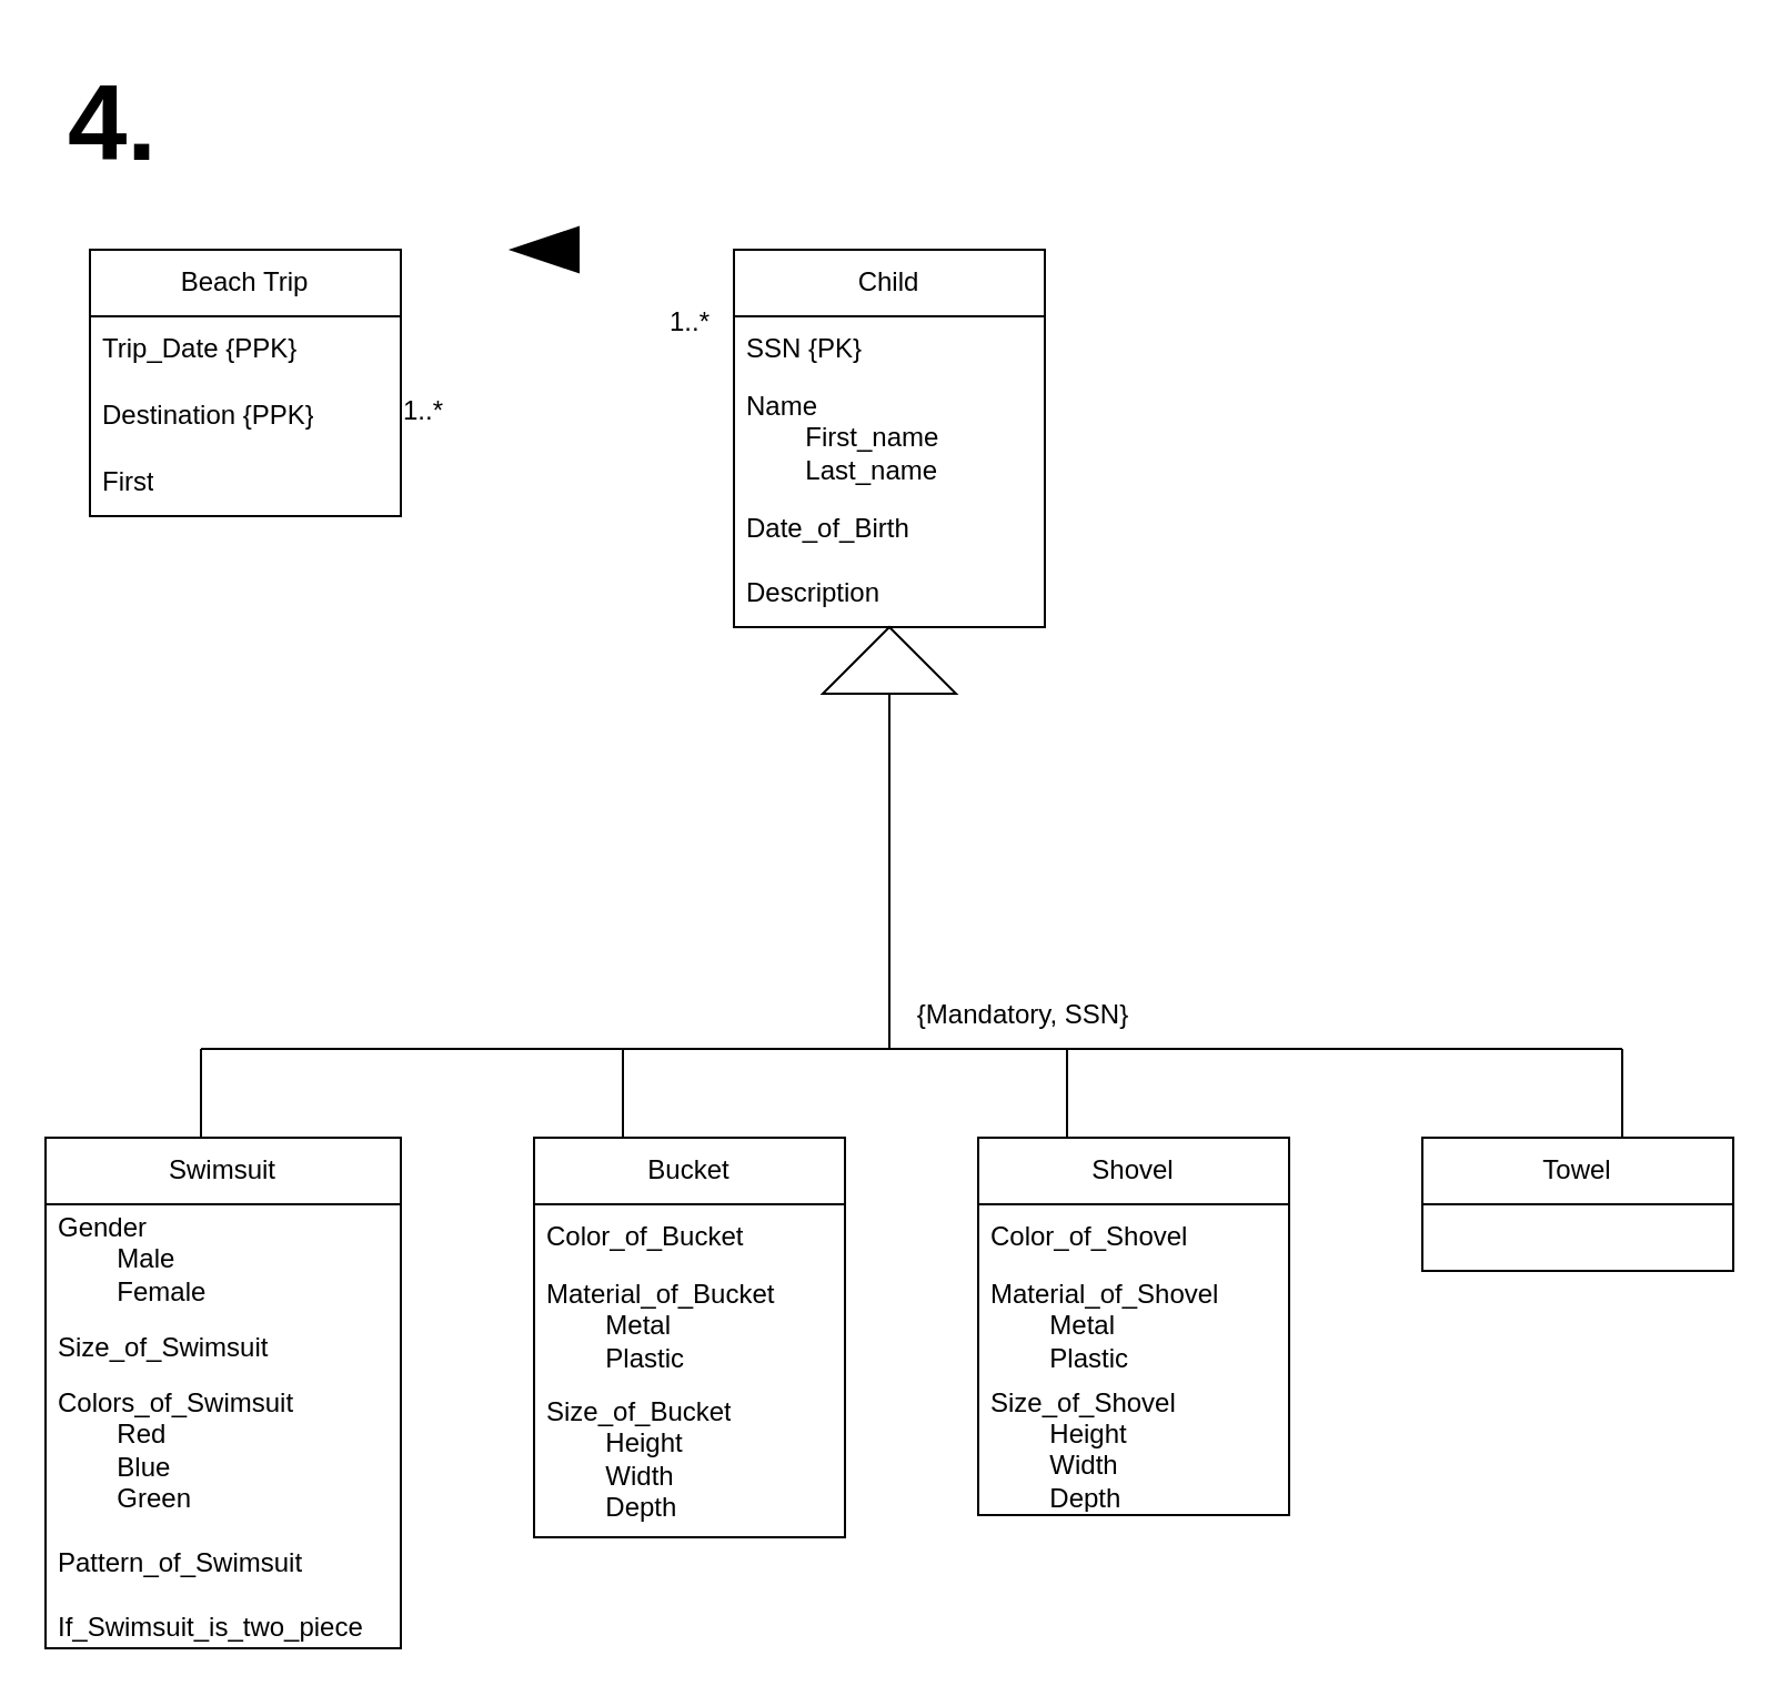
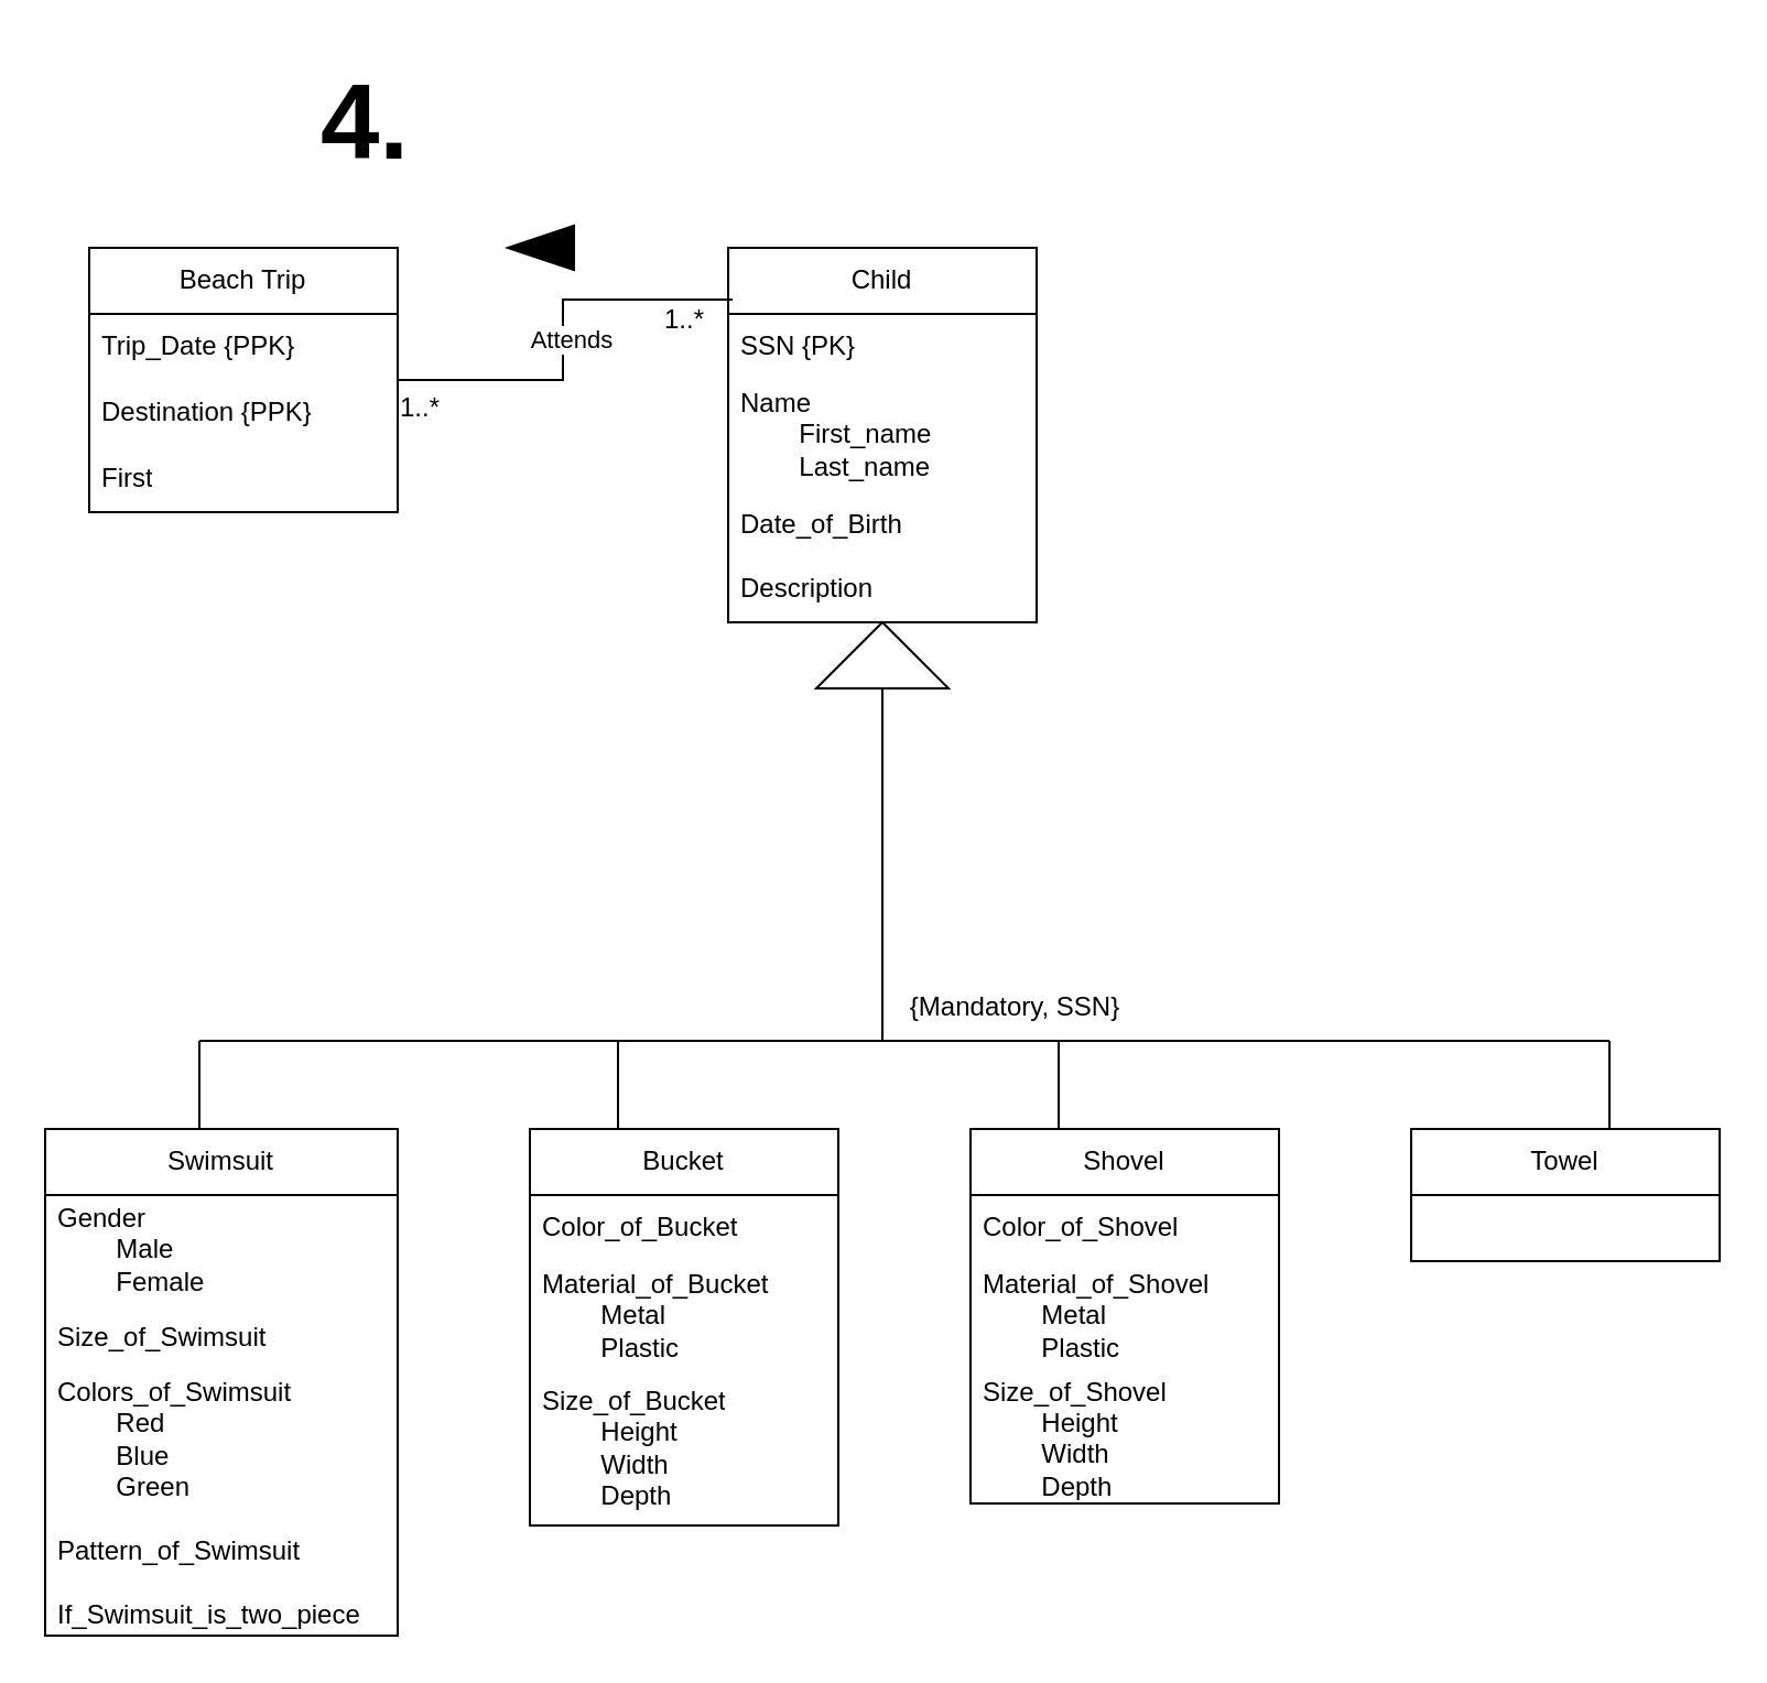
- <mxCell id="2" value="&lt;b&gt;&lt;font style=&quot;font-size: 48px;&quot;&gt;4.&lt;/font&gt;&lt;/b&gt;" style="text;html=1;align=center;verticalAlign=middle;resizable=0;points=[];autosize=1;strokeColor=none;fillColor=none;" parent="1" vertex="1"><mxGeometry x="20" y="20" width="60" height="70" as="geometry" /></mxCell>
+ <mxCell id="2" value="&lt;b&gt;&lt;font style=&quot;font-size: 48px;&quot;&gt;4.&lt;/font&gt;&lt;/b&gt;" style="text;html=1;align=center;verticalAlign=middle;resizable=0;points=[];autosize=1;strokeColor=none;fillColor=none;" parent="1" vertex="1"><mxGeometry x="135" y="20" width="60" height="70" as="geometry" /></mxCell>
+ <mxCell id="32" style="edgeStyle=orthogonalEdgeStyle;rounded=0;orthogonalLoop=1;jettySize=auto;html=1;entryX=0.014;entryY=0.138;entryDx=0;entryDy=0;entryPerimeter=0;endArrow=none;endFill=0;" parent="1" source="3" target="7" edge="1"><mxGeometry relative="1" as="geometry" /></mxCell>
+ <mxCell id="33" value="Attends" style="edgeLabel;html=1;align=center;verticalAlign=middle;resizable=0;points=[];" parent="32" vertex="1" connectable="0"><mxGeometry x="0.003" y="-3" relative="1" as="geometry"><mxPoint y="1" as="offset" /></mxGeometry></mxCell>
